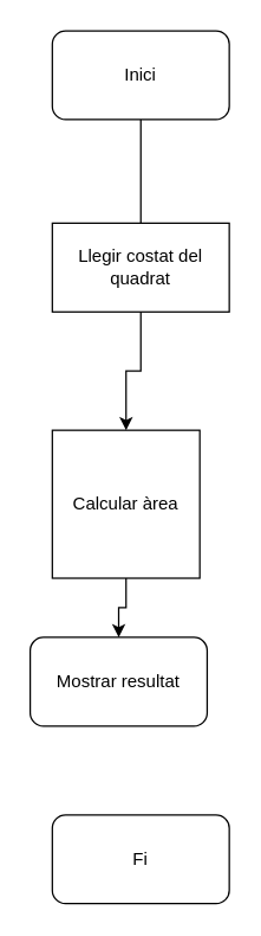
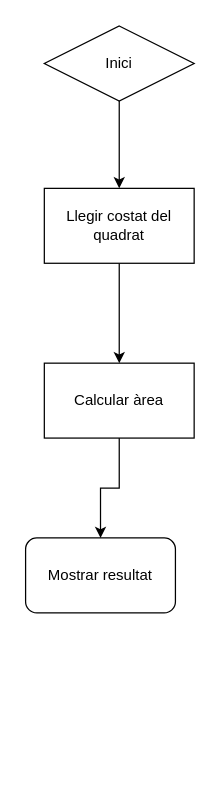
- <mxCell id="3" value="&lt;div&gt;Inici&lt;/div&gt;" style="rounded=1;whiteSpace=wrap;html=1;" parent="1" vertex="1"><mxGeometry x="35" width="120" height="60" as="geometry" y="20" /></mxCell>
+ <mxCell id="3" value="&lt;div&gt;Inici&lt;/div&gt;" style="rhombus;whiteSpace=wrap;html=1;" parent="1" vertex="1"><mxGeometry x="35" width="120" height="60" as="geometry" y="20" /></mxCell>
- <mxCell id="2" value="" style="edgeStyle=orthogonalEdgeStyle;rounded=0;orthogonalLoop=1;jettySize=auto;html=1;entryX=0.5;entryY=0;entryDx=0;entryDy=0;endArrow=none;" parent="1" source="3" target="5" edge="1"><mxGeometry relative="1" as="geometry"><mxPoint x="95" y="160" as="targetPoint" /></mxGeometry></mxCell>
+ <mxCell id="2" value="" style="edgeStyle=orthogonalEdgeStyle;rounded=0;orthogonalLoop=1;jettySize=auto;html=1;entryX=0.5;entryY=0;entryDx=0;entryDy=0;" parent="1" source="3" target="5" edge="1"><mxGeometry relative="1" as="geometry"><mxPoint x="95" y="160" as="targetPoint" /></mxGeometry></mxCell>
- <mxCell id="7" value="&lt;div&gt;Calcular àrea&lt;/div&gt;" style="rounded=0;whiteSpace=wrap;html=1;" vertex="1" parent="1"><mxGeometry x="35" y="290" width="100" height="100" as="geometry" /></mxCell>
+ <mxCell id="7" value="&lt;div&gt;Calcular àrea&lt;/div&gt;" style="rounded=0;whiteSpace=wrap;html=1;" vertex="1" parent="1"><mxGeometry x="35" y="290" width="120" height="60" as="geometry" /></mxCell>
- <mxCell id="8" value="&lt;div&gt;Fi&lt;/div&gt;" style="whiteSpace=wrap;html=1;rounded=1;glass=0;" vertex="1" parent="1"><mxGeometry x="35" y="550" width="120" height="60" as="geometry" /></mxCell>
